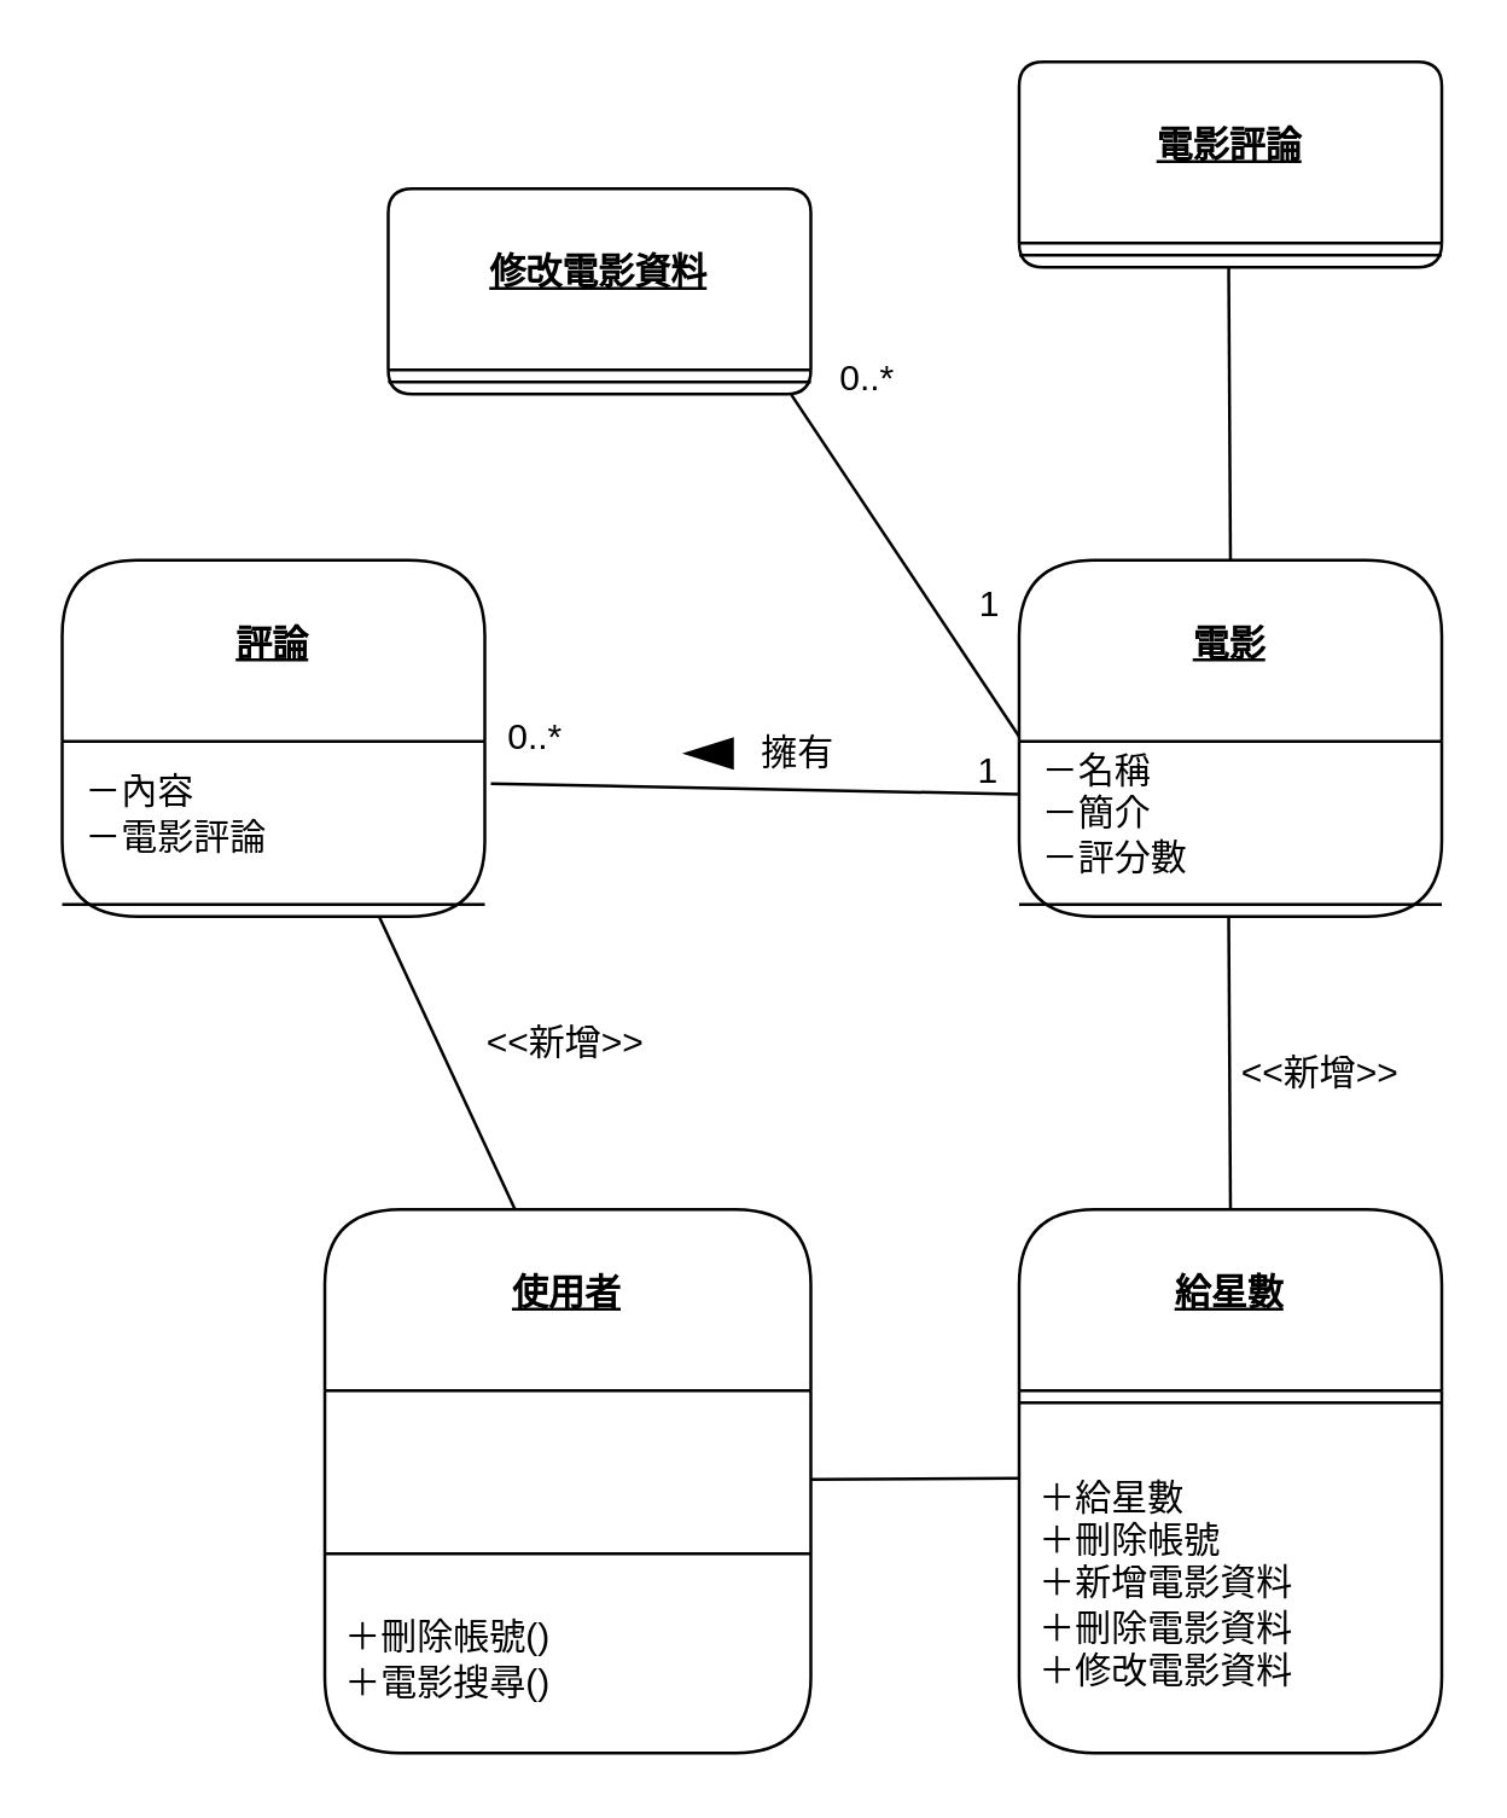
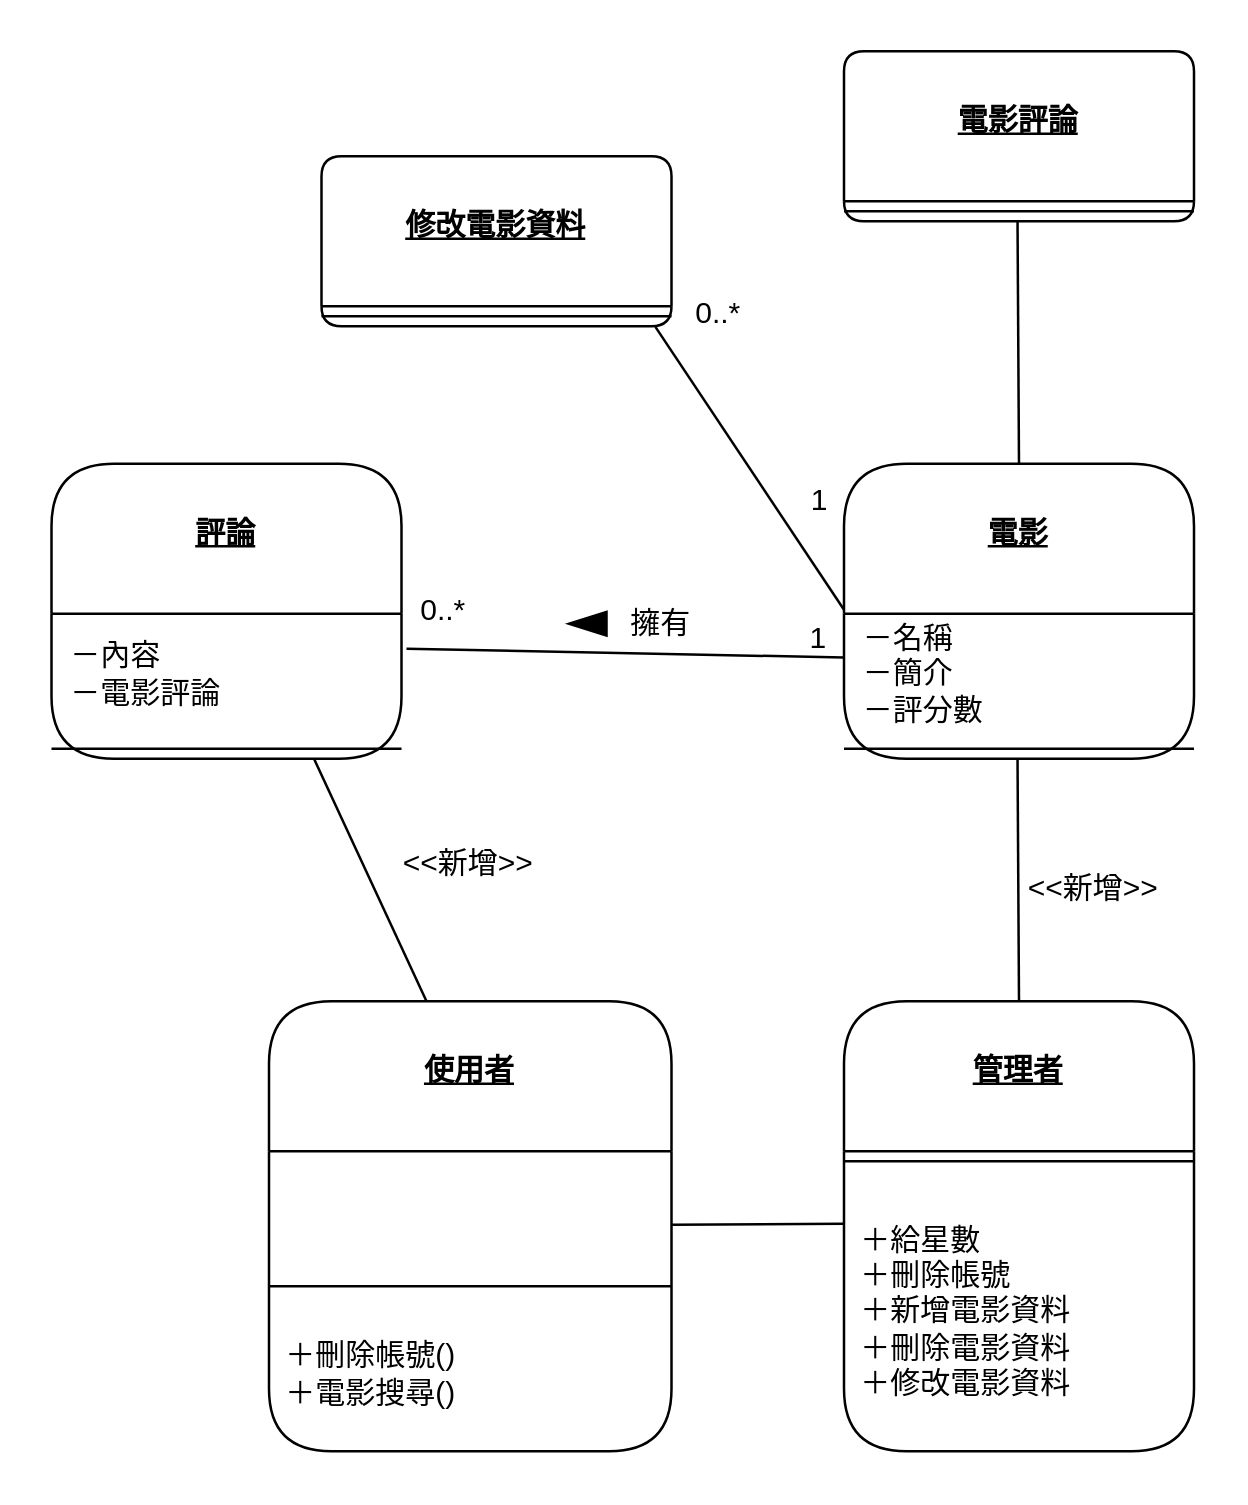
- <mxCell id="2" value="&lt;b style=&quot;border-color: var(--border-color);&quot;&gt;&lt;br&gt;給星數&lt;br&gt;&lt;/b&gt;" style="swimlane;fontStyle=4;align=center;verticalAlign=top;childLayout=stackLayout;horizontal=1;startSize=60;horizontalStack=0;resizeParent=1;resizeParentMax=0;resizeLast=0;collapsible=0;marginBottom=0;html=1;rounded=1;absoluteArcSize=1;arcSize=50;whiteSpace=wrap;" vertex="1" parent="1"><mxGeometry x="337" y="400" width="140" height="180" as="geometry" /></mxCell>
+ <mxCell id="2" value="&lt;b style=&quot;border-color: var(--border-color);&quot;&gt;&lt;br&gt;管理者&lt;br&gt;&lt;/b&gt;" style="swimlane;fontStyle=4;align=center;verticalAlign=top;childLayout=stackLayout;horizontal=1;startSize=60;horizontalStack=0;resizeParent=1;resizeParentMax=0;resizeLast=0;collapsible=0;marginBottom=0;html=1;rounded=1;absoluteArcSize=1;arcSize=50;whiteSpace=wrap;" vertex="1" parent="1"><mxGeometry x="337" y="400" width="140" height="180" as="geometry" /></mxCell>
